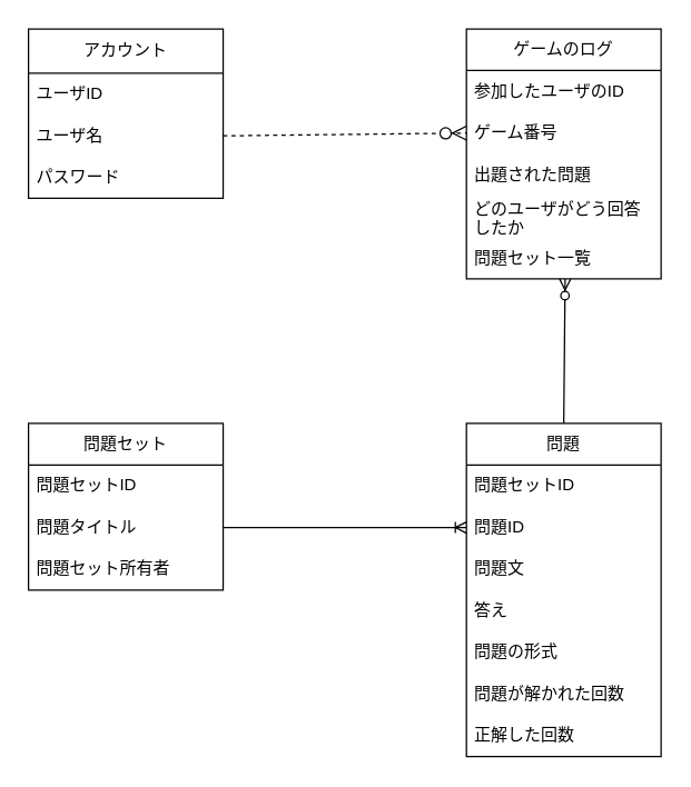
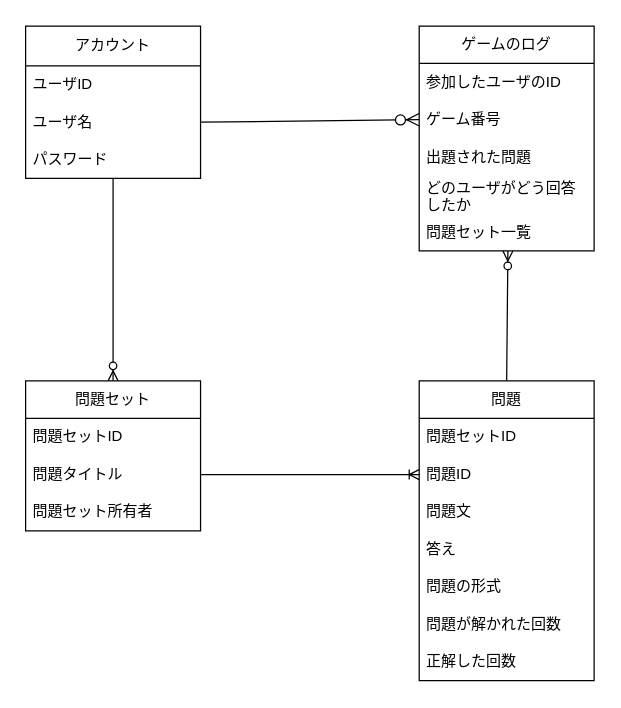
- <mxCell id="24" value="" style="fontSize=12;html=1;endArrow=ERzeroToMany;endFill=1;rounded=0;startSize=8;endSize=8;exitX=1;exitY=0.5;exitDx=0;exitDy=0;entryX=0;entryY=0.5;entryDx=0;entryDy=0;dashed=1;" parent="1" source="4" target="8" edge="1"><mxGeometry width="100" height="100" relative="1" as="geometry"><mxPoint x="14" y="284" as="sourcePoint" /><mxPoint x="323" y="119" as="targetPoint" /></mxGeometry></mxCell>
+ <mxCell id="24" value="" style="fontSize=12;html=1;endArrow=ERzeroToMany;endFill=1;rounded=0;startSize=8;endSize=8;exitX=1;exitY=0.5;exitDx=0;exitDy=0;entryX=0;entryY=0.5;entryDx=0;entryDy=0;" parent="1" source="4" target="8" edge="1"><mxGeometry width="100" height="100" relative="1" as="geometry"><mxPoint x="14" y="284" as="sourcePoint" /><mxPoint x="323" y="119" as="targetPoint" /></mxGeometry></mxCell>
+ <mxCell id="27" value="" style="fontSize=12;html=1;endArrow=ERzeroToMany;endFill=1;rounded=0;" parent="1" source="5" target="12" edge="1"><mxGeometry width="100" height="100" relative="1" as="geometry"><mxPoint x="202" y="352" as="sourcePoint" /><mxPoint x="302" y="252" as="targetPoint" /></mxGeometry></mxCell>
